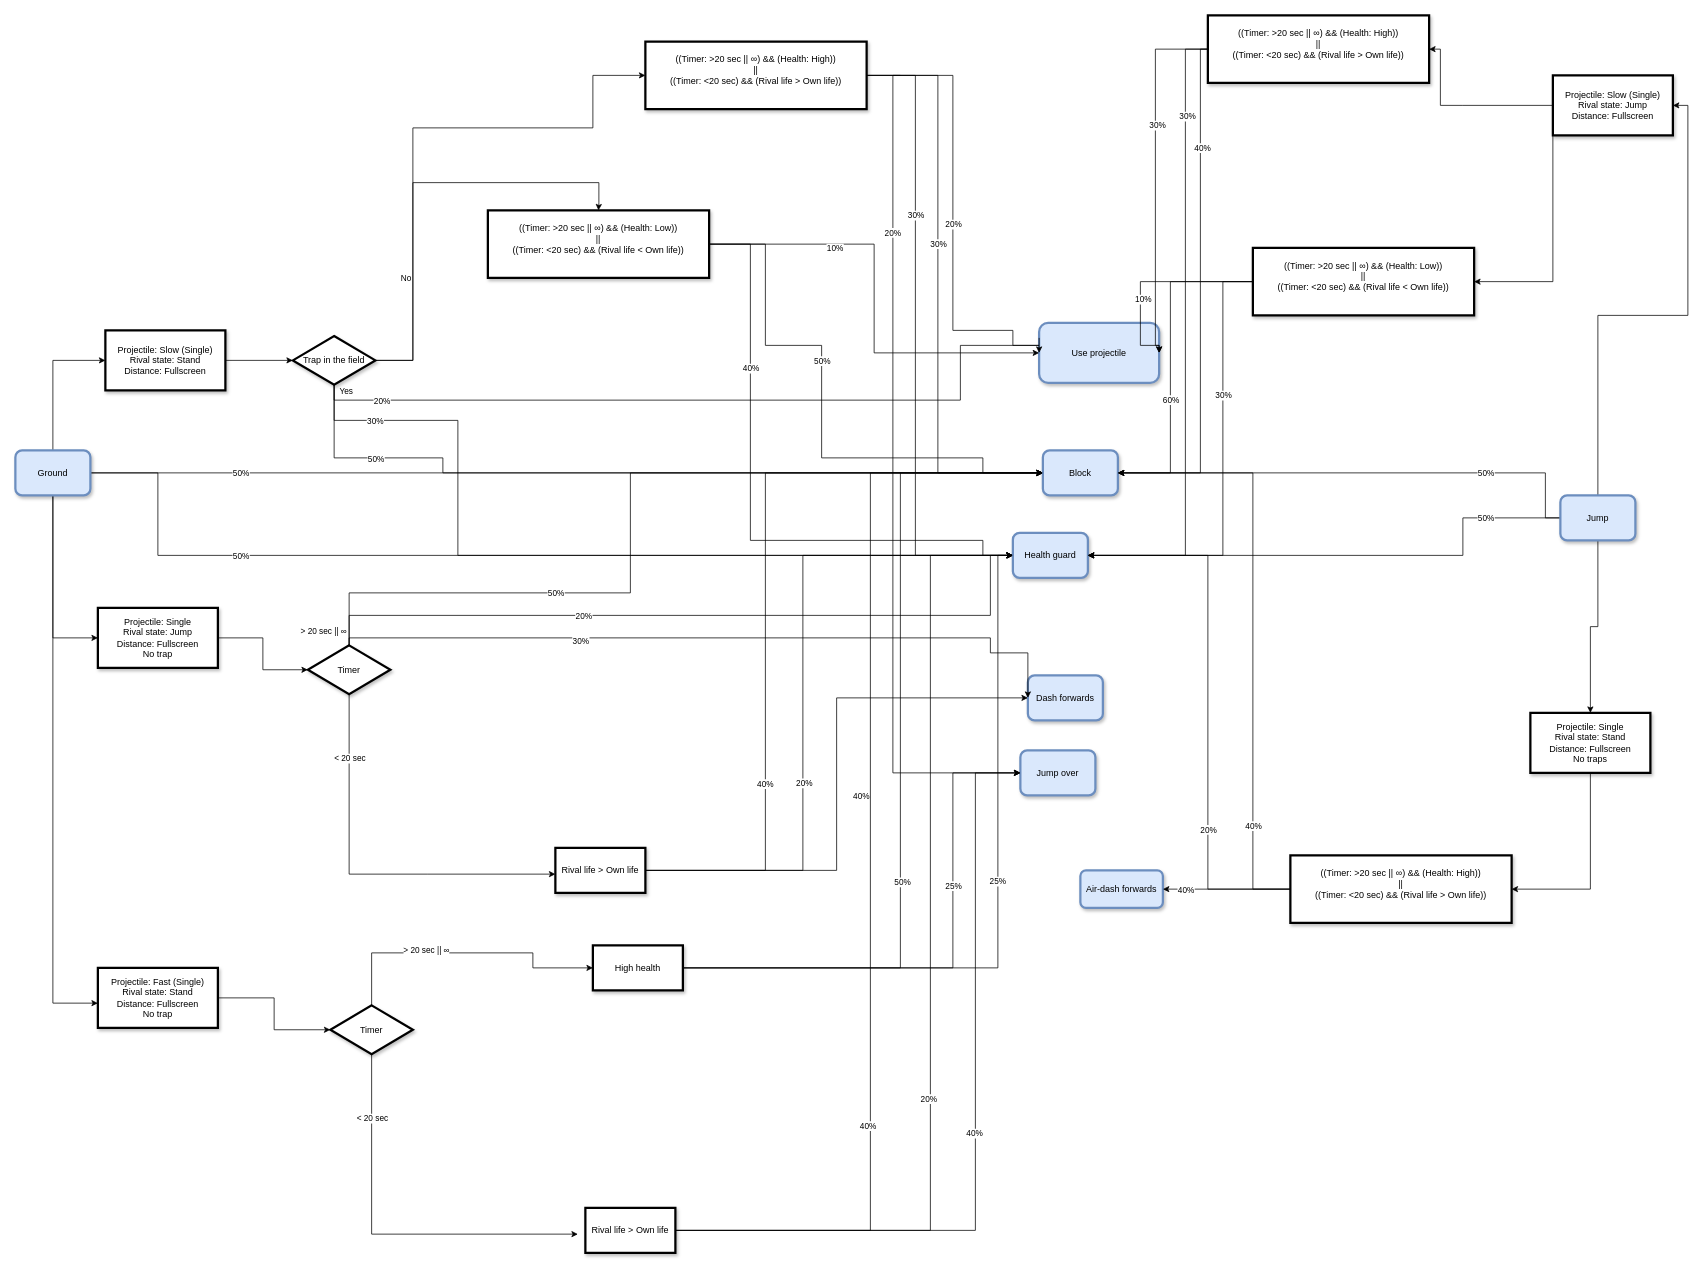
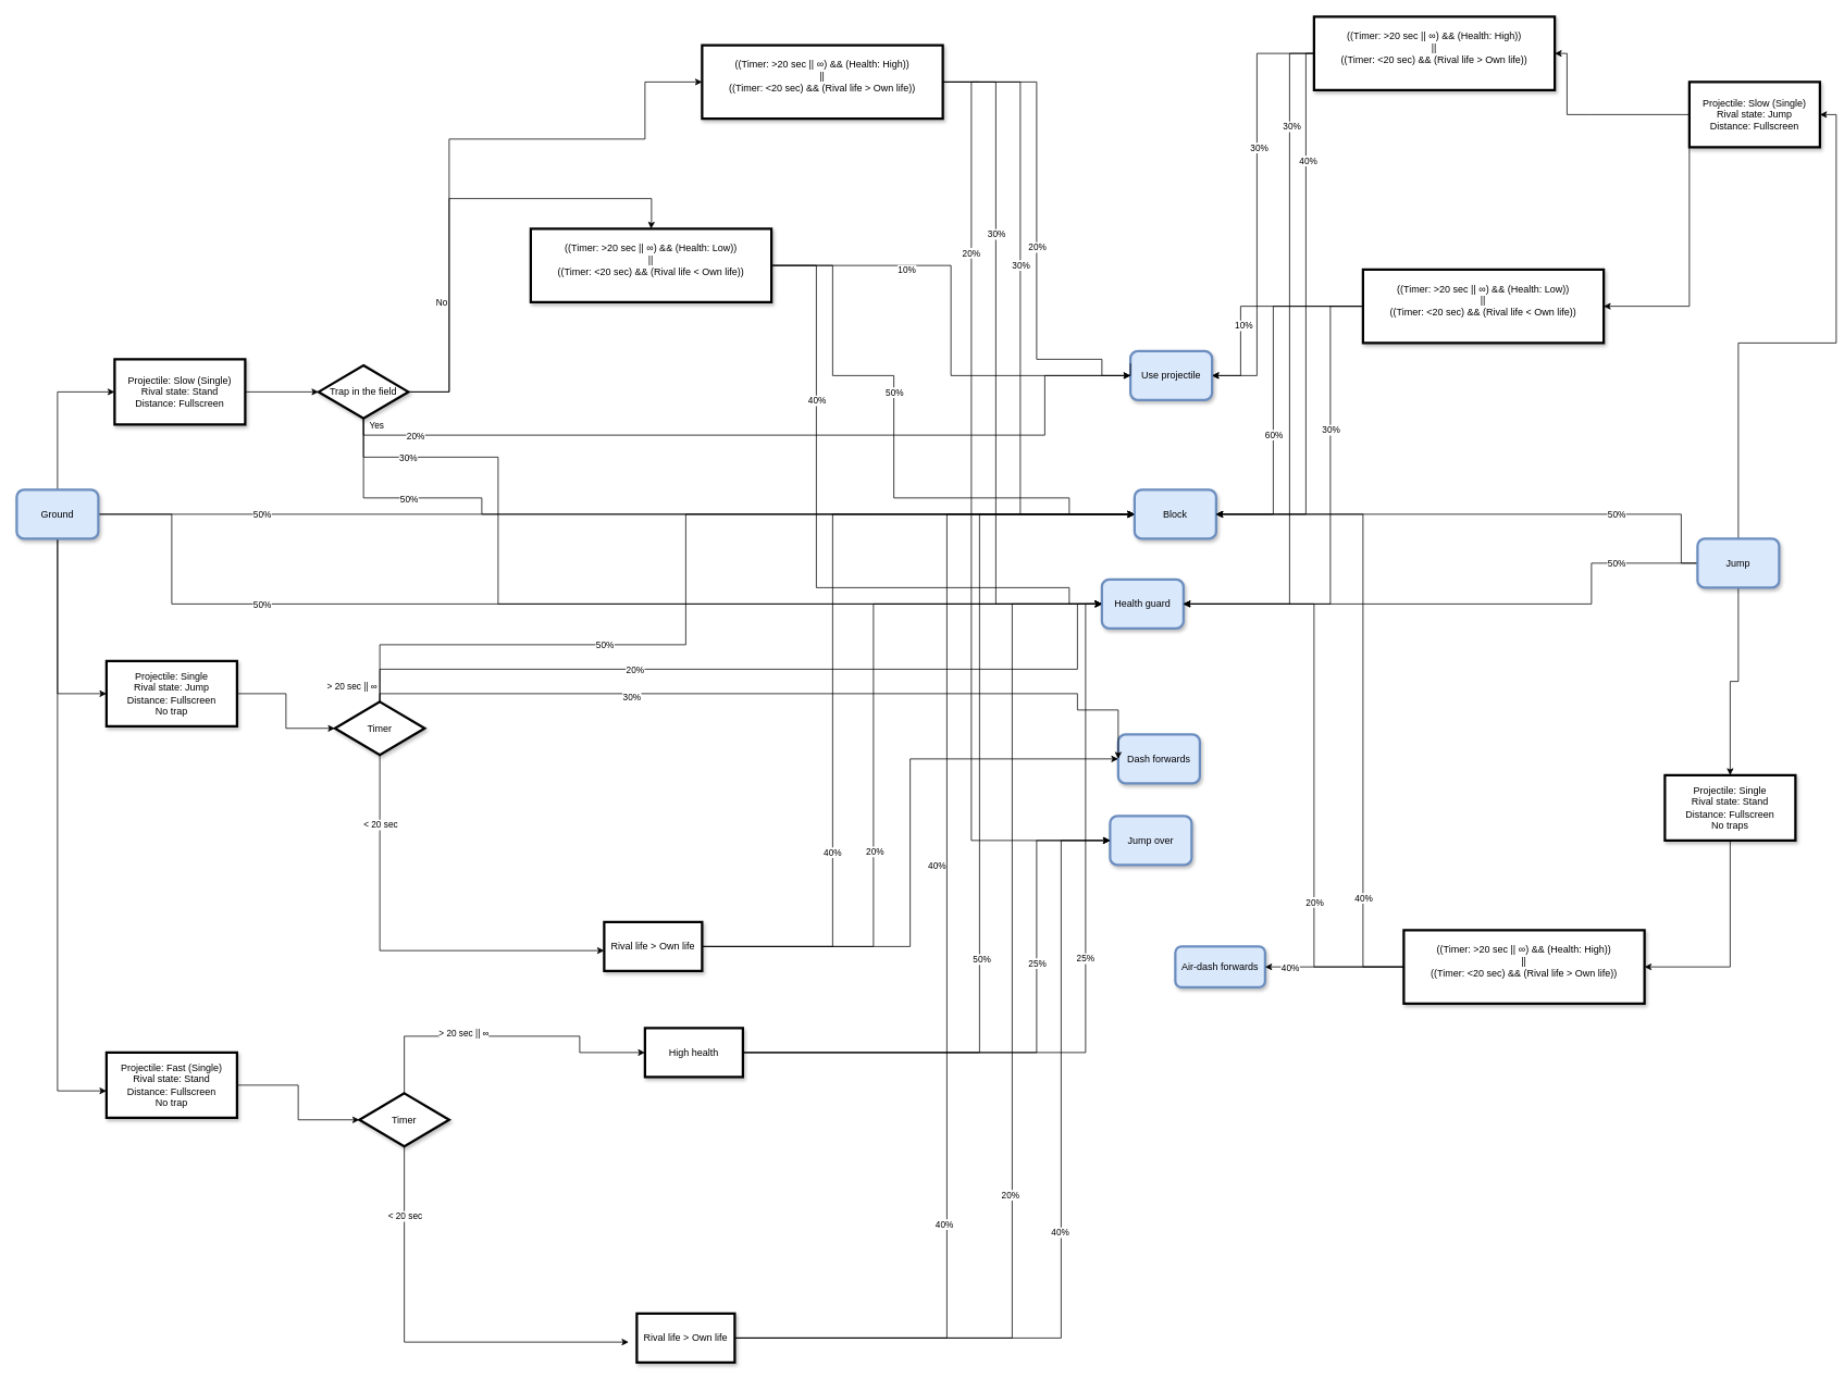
- <mxCell id="15" value="Use projectile" style="rounded=1;whiteSpace=wrap;html=1;strokeWidth=3;glass=0;shadow=1;sketch=0;fillColor=#dae8fc;strokeColor=#6c8ebf;" parent="1" vertex="1"><mxGeometry x="1385" y="430" width="160" height="80" as="geometry" /></mxCell>
+ <mxCell id="15" value="Use projectile" style="rounded=1;whiteSpace=wrap;html=1;strokeWidth=3;glass=0;shadow=1;sketch=0;fillColor=#dae8fc;strokeColor=#6c8ebf;" parent="1" vertex="1"><mxGeometry x="1385" y="430" width="100" height="60" as="geometry" /></mxCell>
